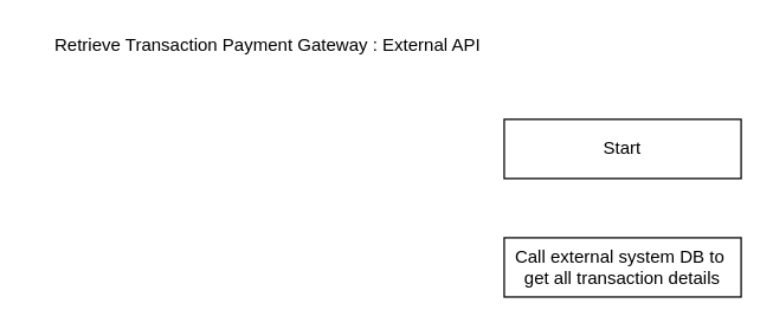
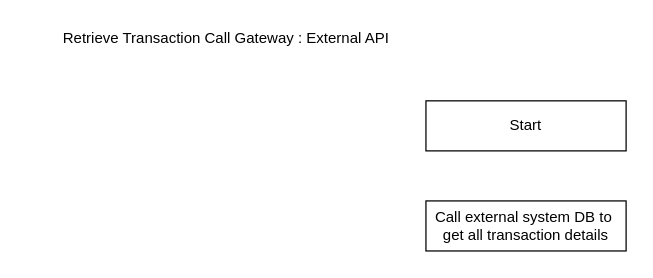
- <mxCell id="2" value="&amp;nbsp;&amp;nbsp; Retrieve Transaction Payment Gateway : External API " style="text;html=1;align=center;verticalAlign=middle;resizable=0;points=[];autosize=1;" vertex="1" parent="1"><mxGeometry x="20" y="20" width="310" height="20" as="geometry" /></mxCell>
+ <mxCell id="2" value="&amp;nbsp;&amp;nbsp; Retrieve Transaction Call Gateway : External API " style="text;html=1;align=center;verticalAlign=middle;resizable=0;points=[];autosize=1;" vertex="1" parent="1"><mxGeometry x="20" y="20" width="310" height="20" as="geometry" /></mxCell>
